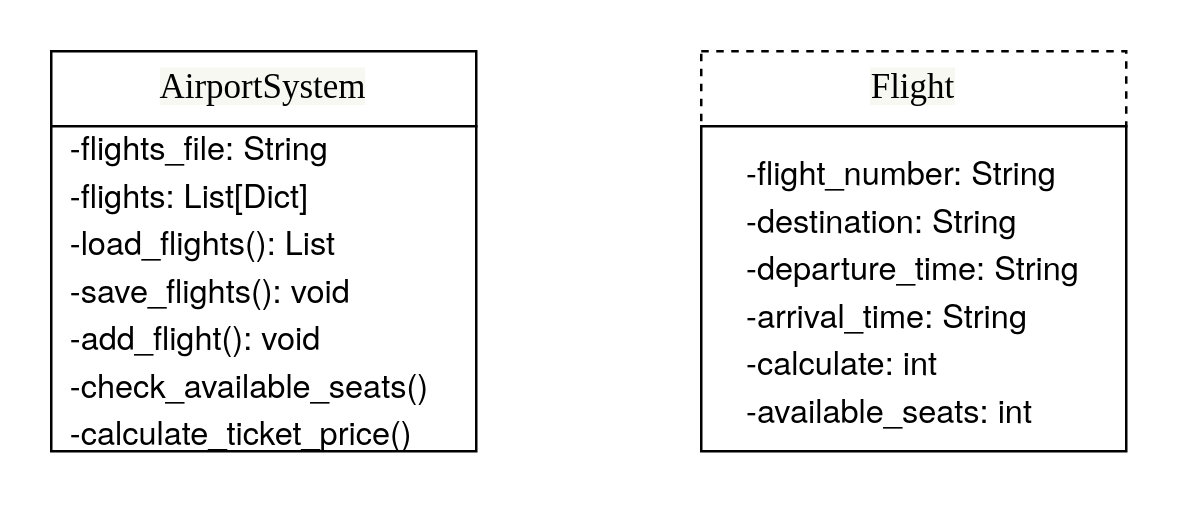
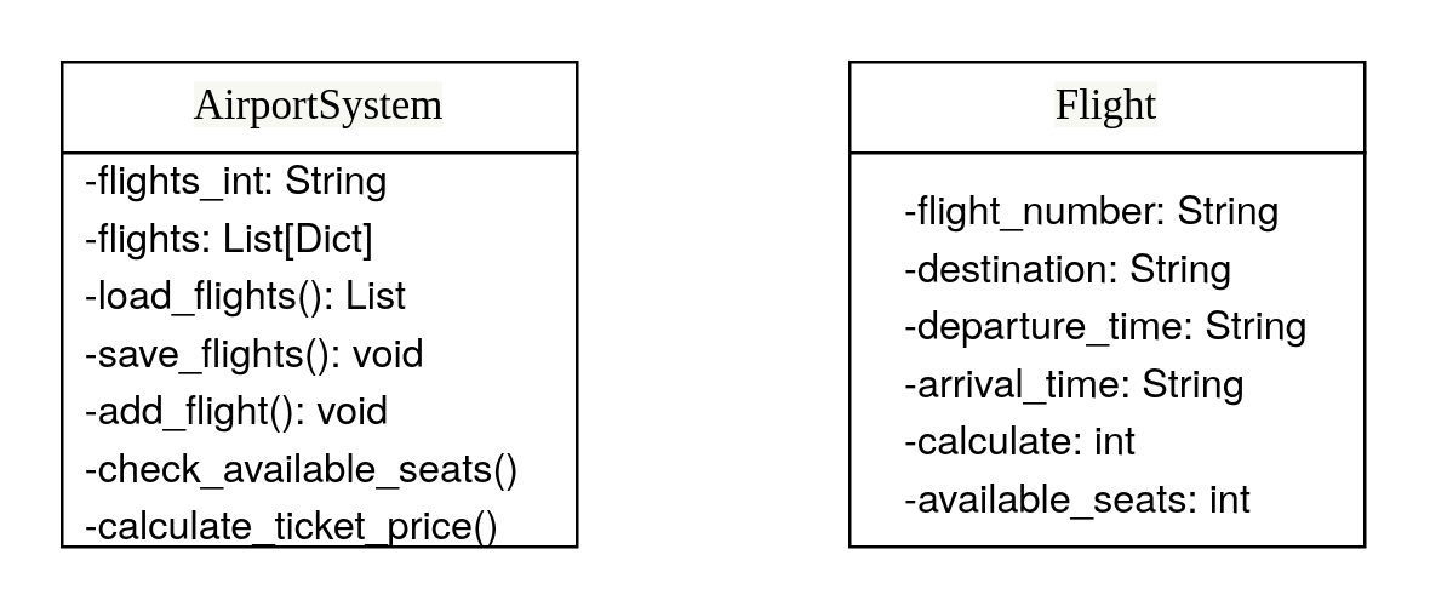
- <mxCell id="4" value="&lt;div style=&quot;text-align: left;&quot;&gt;&lt;span style=&quot;font-size: 14px; background-color: rgb(248, 248, 242);&quot;&gt;Flight&lt;/span&gt;&lt;/div&gt;" style="rounded=0;whiteSpace=wrap;html=1;fontFamily=Times New Roman;dashed=1;" vertex="1" parent="1"><mxGeometry x="280" y="20" width="170" height="30" as="geometry" /></mxCell>
+ <mxCell id="4" value="&lt;div style=&quot;text-align: left;&quot;&gt;&lt;span style=&quot;font-size: 14px; background-color: rgb(248, 248, 242);&quot;&gt;Flight&lt;/span&gt;&lt;/div&gt;" style="rounded=0;whiteSpace=wrap;html=1;fontFamily=Times New Roman;" vertex="1" parent="1"><mxGeometry x="280" y="20" width="170" height="30" as="geometry" /></mxCell>
- <mxCell id="3" value="&lt;p style=&quot;text-align: justify; margin: 0px; font-variant-numeric: normal; font-variant-east-asian: normal; font-stretch: normal; line-height: normal; font-family: &amp;quot;Helvetica Neue&amp;quot;; font-size: 13px;&quot; class=&quot;p1&quot;&gt;&lt;font style=&quot;font-size: 13px;&quot;&gt;-flights_file: String&lt;span style=&quot;&quot; class=&quot;Apple-converted-space&quot;&gt;&amp;nbsp; &lt;/span&gt;&lt;span style=&quot;&quot; class=&quot;Apple-converted-space&quot;&gt;&amp;nbsp; &amp;nbsp; &amp;nbsp;&amp;nbsp;&lt;/span&gt;&lt;/font&gt;&lt;/p&gt;&lt;p style=&quot;text-align: justify; margin: 0px; font-variant-numeric: normal; font-variant-east-asian: normal; font-stretch: normal; line-height: normal; font-family: &amp;quot;Helvetica Neue&amp;quot;; font-size: 13px;&quot; class=&quot;p1&quot;&gt;&lt;font style=&quot;font-size: 13px;&quot;&gt;-flights: List[Dict] &lt;span class=&quot;Apple-converted-space&quot;&gt;&amp;nbsp; &lt;/span&gt;&lt;span class=&quot;Apple-converted-space&quot;&gt;&amp;nbsp; &amp;nbsp; &amp;nbsp; &amp;nbsp;&lt;/span&gt;&lt;/font&gt;&lt;/p&gt;&lt;p style=&quot;text-align: justify; margin: 0px; font-variant-numeric: normal; font-variant-east-asian: normal; font-stretch: normal; line-height: normal; font-family: &amp;quot;Helvetica Neue&amp;quot;; font-size: 13px;&quot; class=&quot;p1&quot;&gt;&lt;font style=&quot;font-size: 13px;&quot;&gt;-load_flights(): List&lt;span class=&quot;Apple-converted-space&quot;&gt;&amp;nbsp; &lt;/span&gt;&lt;span class=&quot;Apple-converted-space&quot;&gt;&amp;nbsp; &amp;nbsp; &amp;nbsp;&lt;/span&gt;&lt;/font&gt;&lt;/p&gt;&lt;p style=&quot;text-align: justify; margin: 0px; font-variant-numeric: normal; font-variant-east-asian: normal; font-stretch: normal; line-height: normal; font-family: &amp;quot;Helvetica Neue&amp;quot;; font-size: 13px;&quot; class=&quot;p1&quot;&gt;&lt;font style=&quot;font-size: 13px;&quot;&gt;-save_flights(): void&lt;span class=&quot;Apple-converted-space&quot;&gt;&amp;nbsp;&amp;nbsp;&lt;/span&gt;&lt;/font&gt;&lt;/p&gt;&lt;p style=&quot;text-align: justify; margin: 0px; font-variant-numeric: normal; font-variant-east-asian: normal; font-stretch: normal; line-height: normal; font-family: &amp;quot;Helvetica Neue&amp;quot;; font-size: 13px;&quot; class=&quot;p1&quot;&gt;&lt;font style=&quot;font-size: 13px;&quot;&gt;-add_flight(): void&lt;span class=&quot;Apple-converted-space&quot;&gt;&amp;nbsp;&lt;/span&gt;&lt;/font&gt;&lt;/p&gt;&lt;p style=&quot;text-align: justify; margin: 0px; font-variant-numeric: normal; font-variant-east-asian: normal; font-stretch: normal; line-height: normal; font-family: &amp;quot;Helvetica Neue&amp;quot;; font-size: 13px;&quot; class=&quot;p1&quot;&gt;&lt;font style=&quot;font-size: 13px;&quot;&gt;-check_available_seats()&lt;span class=&quot;Apple-converted-space&quot;&gt;&amp;nbsp; &amp;nbsp;&lt;/span&gt;&lt;/font&gt;&lt;/p&gt;&lt;p style=&quot;text-align: justify; margin: 0px; font-variant-numeric: normal; font-variant-east-asian: normal; font-stretch: normal; line-height: normal; font-family: &amp;quot;Helvetica Neue&amp;quot;; font-size: 13px;&quot; class=&quot;p1&quot;&gt;&lt;font style=&quot;font-size: 13px;&quot;&gt;-calculate_ticket_price()&lt;/font&gt;&lt;/p&gt;" style="rounded=0;whiteSpace=wrap;html=1;fontFamily=Times New Roman;align=center;" vertex="1" parent="1"><mxGeometry x="20" y="50" width="170" height="130" as="geometry" /></mxCell>
+ <mxCell id="3" value="&lt;p style=&quot;text-align: justify; margin: 0px; font-variant-numeric: normal; font-variant-east-asian: normal; font-stretch: normal; line-height: normal; font-family: &amp;quot;Helvetica Neue&amp;quot;; font-size: 13px;&quot; class=&quot;p1&quot;&gt;&lt;font style=&quot;font-size: 13px;&quot;&gt;-flights_int: String&lt;span style=&quot;&quot; class=&quot;Apple-converted-space&quot;&gt;&amp;nbsp; &lt;/span&gt;&lt;span style=&quot;&quot; class=&quot;Apple-converted-space&quot;&gt;&amp;nbsp; &amp;nbsp; &amp;nbsp;&amp;nbsp;&lt;/span&gt;&lt;/font&gt;&lt;/p&gt;&lt;p style=&quot;text-align: justify; margin: 0px; font-variant-numeric: normal; font-variant-east-asian: normal; font-stretch: normal; line-height: normal; font-family: &amp;quot;Helvetica Neue&amp;quot;; font-size: 13px;&quot; class=&quot;p1&quot;&gt;&lt;font style=&quot;font-size: 13px;&quot;&gt;-flights: List[Dict] &lt;span class=&quot;Apple-converted-space&quot;&gt;&amp;nbsp; &lt;/span&gt;&lt;span class=&quot;Apple-converted-space&quot;&gt;&amp;nbsp; &amp;nbsp; &amp;nbsp; &amp;nbsp;&lt;/span&gt;&lt;/font&gt;&lt;/p&gt;&lt;p style=&quot;text-align: justify; margin: 0px; font-variant-numeric: normal; font-variant-east-asian: normal; font-stretch: normal; line-height: normal; font-family: &amp;quot;Helvetica Neue&amp;quot;; font-size: 13px;&quot; class=&quot;p1&quot;&gt;&lt;font style=&quot;font-size: 13px;&quot;&gt;-load_flights(): List&lt;span class=&quot;Apple-converted-space&quot;&gt;&amp;nbsp; &lt;/span&gt;&lt;span class=&quot;Apple-converted-space&quot;&gt;&amp;nbsp; &amp;nbsp; &amp;nbsp;&lt;/span&gt;&lt;/font&gt;&lt;/p&gt;&lt;p style=&quot;text-align: justify; margin: 0px; font-variant-numeric: normal; font-variant-east-asian: normal; font-stretch: normal; line-height: normal; font-family: &amp;quot;Helvetica Neue&amp;quot;; font-size: 13px;&quot; class=&quot;p1&quot;&gt;&lt;font style=&quot;font-size: 13px;&quot;&gt;-save_flights(): void&lt;span class=&quot;Apple-converted-space&quot;&gt;&amp;nbsp;&amp;nbsp;&lt;/span&gt;&lt;/font&gt;&lt;/p&gt;&lt;p style=&quot;text-align: justify; margin: 0px; font-variant-numeric: normal; font-variant-east-asian: normal; font-stretch: normal; line-height: normal; font-family: &amp;quot;Helvetica Neue&amp;quot;; font-size: 13px;&quot; class=&quot;p1&quot;&gt;&lt;font style=&quot;font-size: 13px;&quot;&gt;-add_flight(): void&lt;span class=&quot;Apple-converted-space&quot;&gt;&amp;nbsp;&lt;/span&gt;&lt;/font&gt;&lt;/p&gt;&lt;p style=&quot;text-align: justify; margin: 0px; font-variant-numeric: normal; font-variant-east-asian: normal; font-stretch: normal; line-height: normal; font-family: &amp;quot;Helvetica Neue&amp;quot;; font-size: 13px;&quot; class=&quot;p1&quot;&gt;&lt;font style=&quot;font-size: 13px;&quot;&gt;-check_available_seats()&lt;span class=&quot;Apple-converted-space&quot;&gt;&amp;nbsp; &amp;nbsp;&lt;/span&gt;&lt;/font&gt;&lt;/p&gt;&lt;p style=&quot;text-align: justify; margin: 0px; font-variant-numeric: normal; font-variant-east-asian: normal; font-stretch: normal; line-height: normal; font-family: &amp;quot;Helvetica Neue&amp;quot;; font-size: 13px;&quot; class=&quot;p1&quot;&gt;&lt;font style=&quot;font-size: 13px;&quot;&gt;-calculate_ticket_price()&lt;/font&gt;&lt;/p&gt;" style="rounded=0;whiteSpace=wrap;html=1;fontFamily=Times New Roman;align=center;" vertex="1" parent="1"><mxGeometry x="20" y="50" width="170" height="130" as="geometry" /></mxCell>
